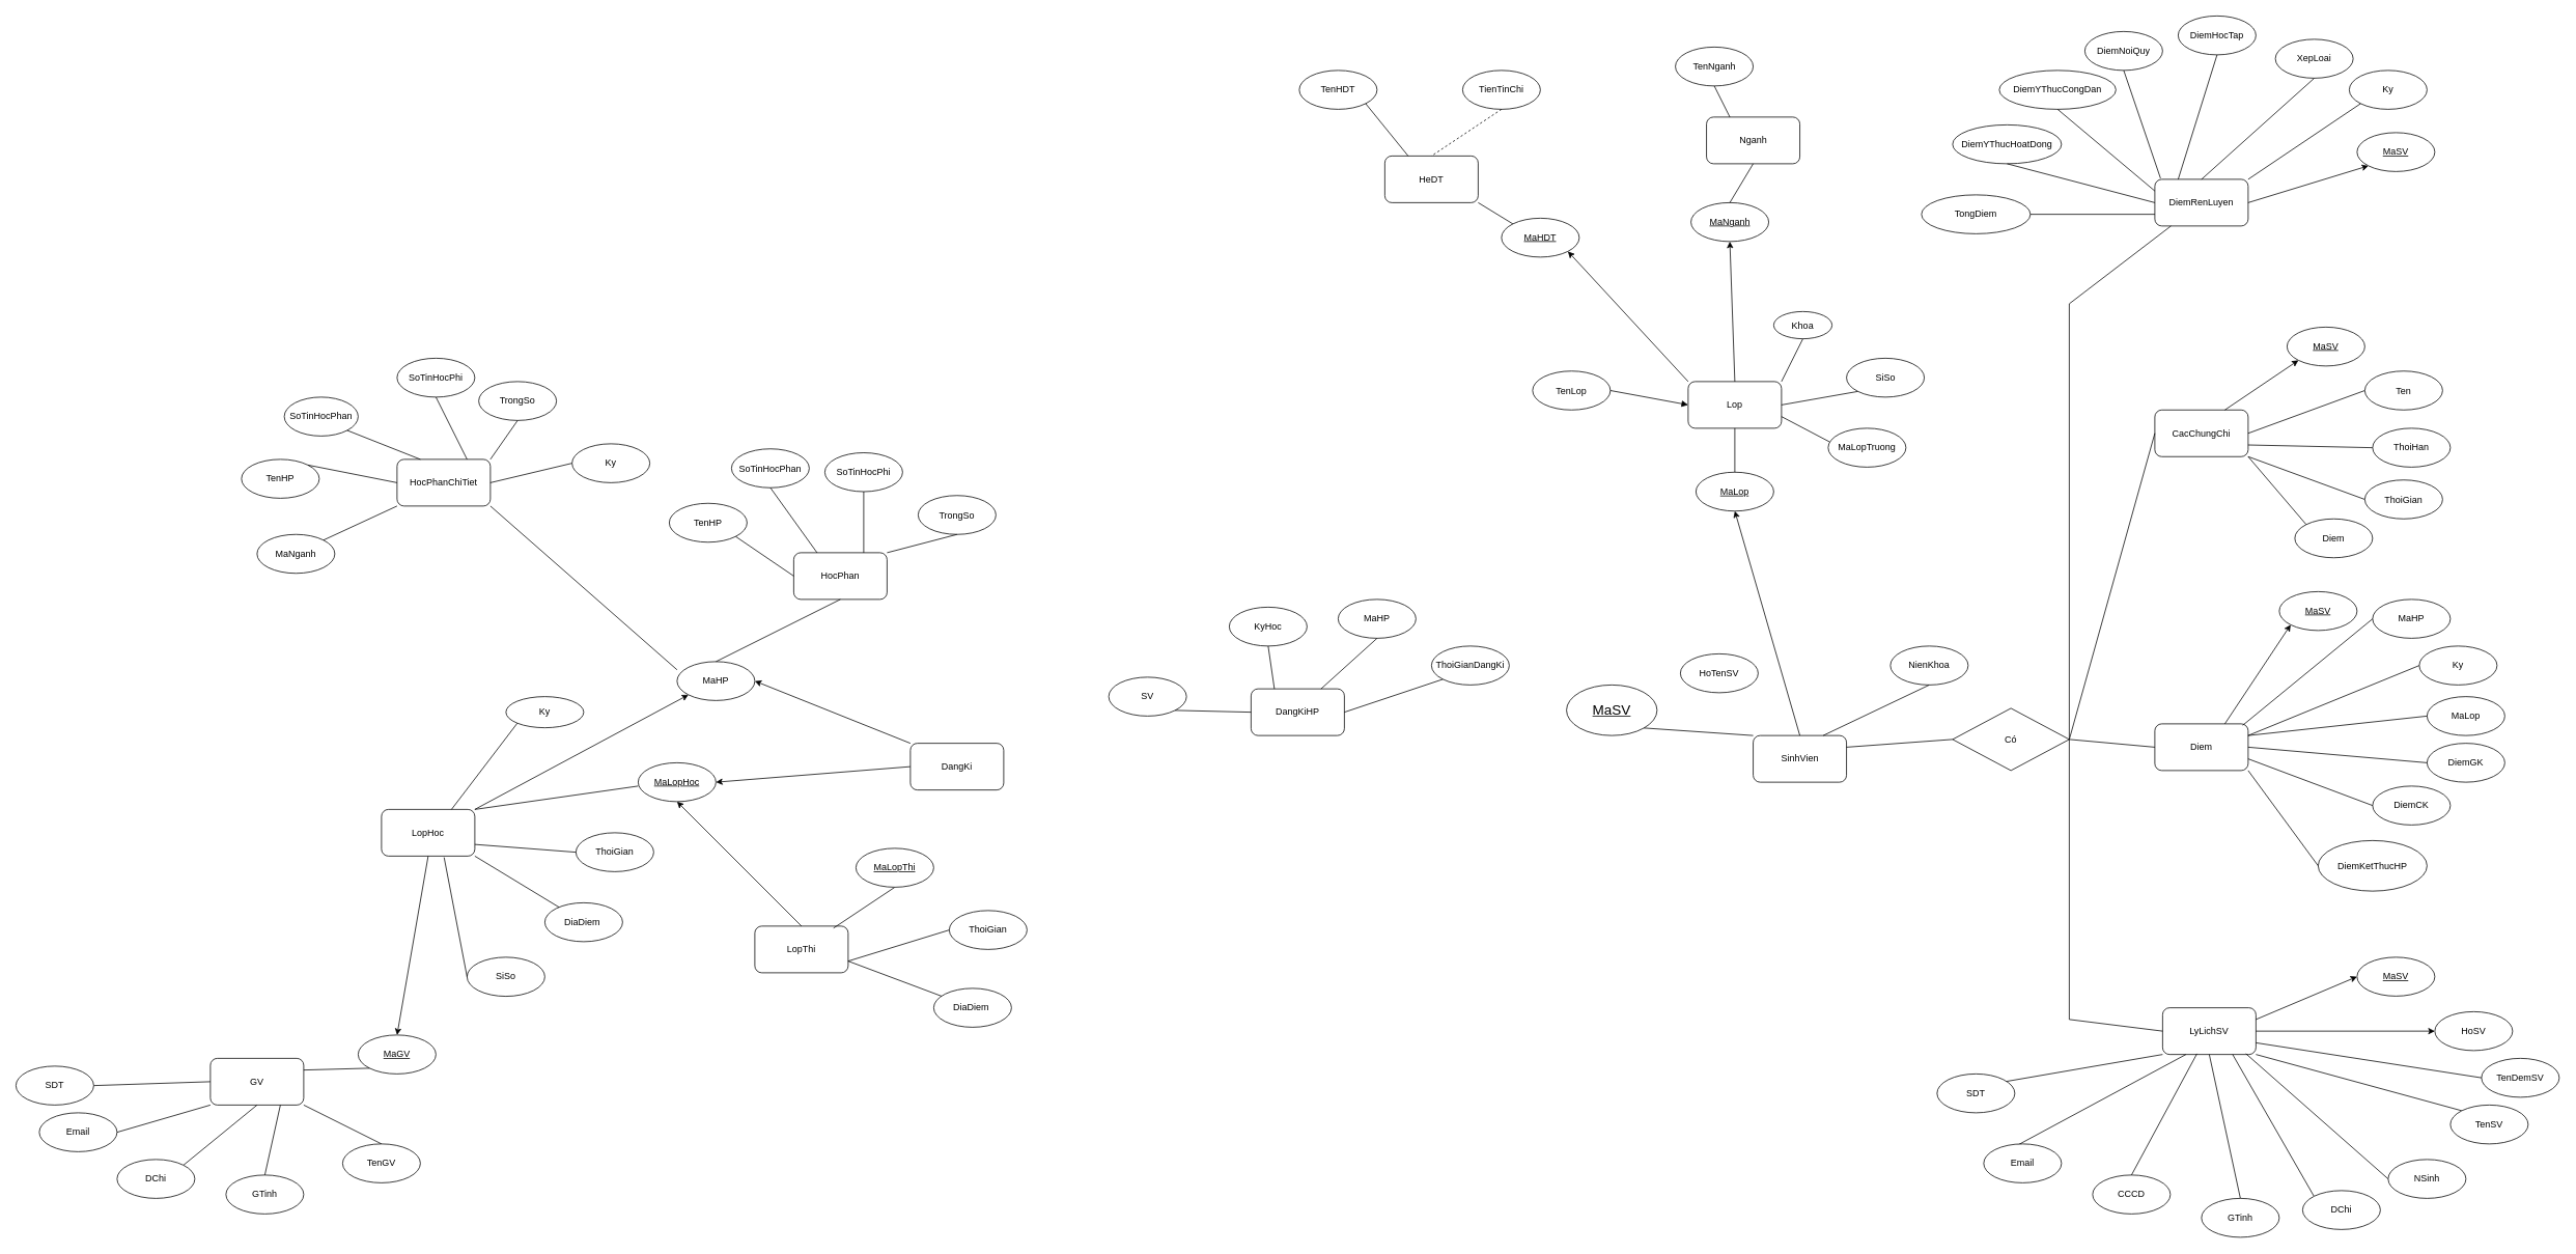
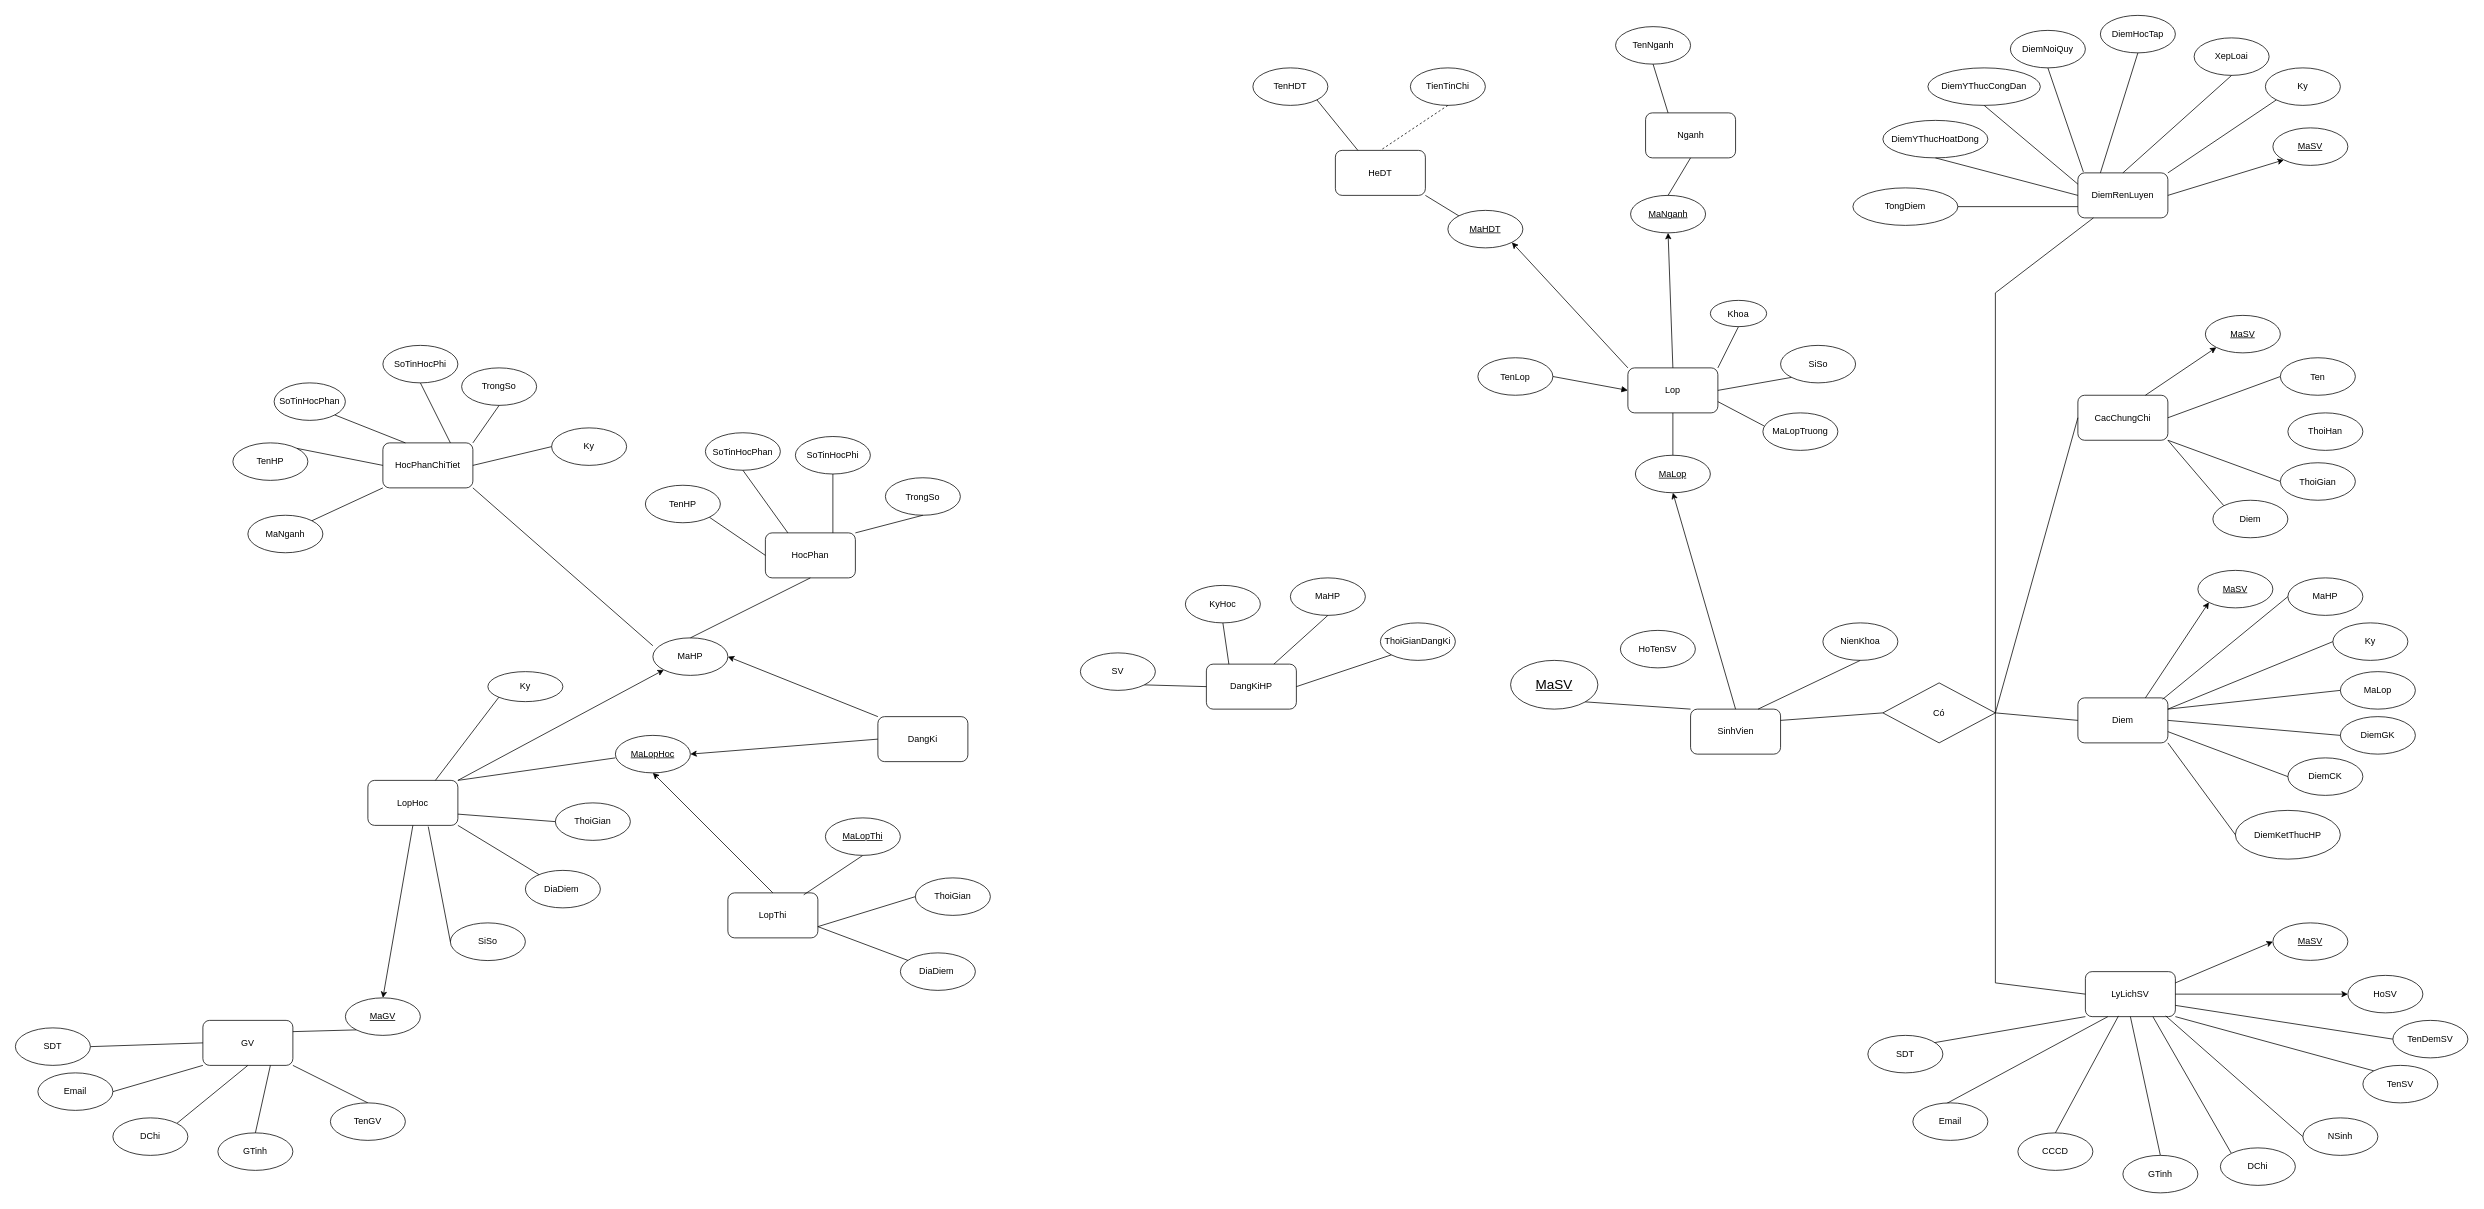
- <mxCell id="148" value="TenNganh" style="ellipse;whiteSpace=wrap;html=1;fontStyle=0" vertex="1" parent="1"><mxGeometry x="2153.6" y="60" width="100" height="50" as="geometry" /></mxCell>
+ <mxCell id="148" value="TenNganh" style="ellipse;whiteSpace=wrap;html=1;fontStyle=0" vertex="1" parent="1"><mxGeometry x="2153.6" y="35" width="100" height="50" as="geometry" /></mxCell>
- <mxCell id="24" value="" style="endArrow=none;html=1;rounded=0;entryX=0;entryY=0.5;entryDx=0;entryDy=0;exitX=1;exitY=0.75;exitDx=0;exitDy=0;" edge="1" parent="1" source="5" target="25"><mxGeometry width="50" height="50" relative="1" as="geometry"><mxPoint x="2900" y="576.5" as="sourcePoint" /><mxPoint x="2990" y="576.5" as="targetPoint" /></mxGeometry></mxCell>
- <mxCell id="167" value="SV" style="ellipse;whiteSpace=wrap;html=1;" vertex="1" parent="1"><mxGeometry x="1425" y="870" width="100" height="50" as="geometry" /></mxCell>
+ <mxCell id="167" value="SV" style="ellipse;whiteSpace=wrap;html=1;" vertex="1" parent="1"><mxGeometry x="1440" y="870" width="100" height="50" as="geometry" /></mxCell>
